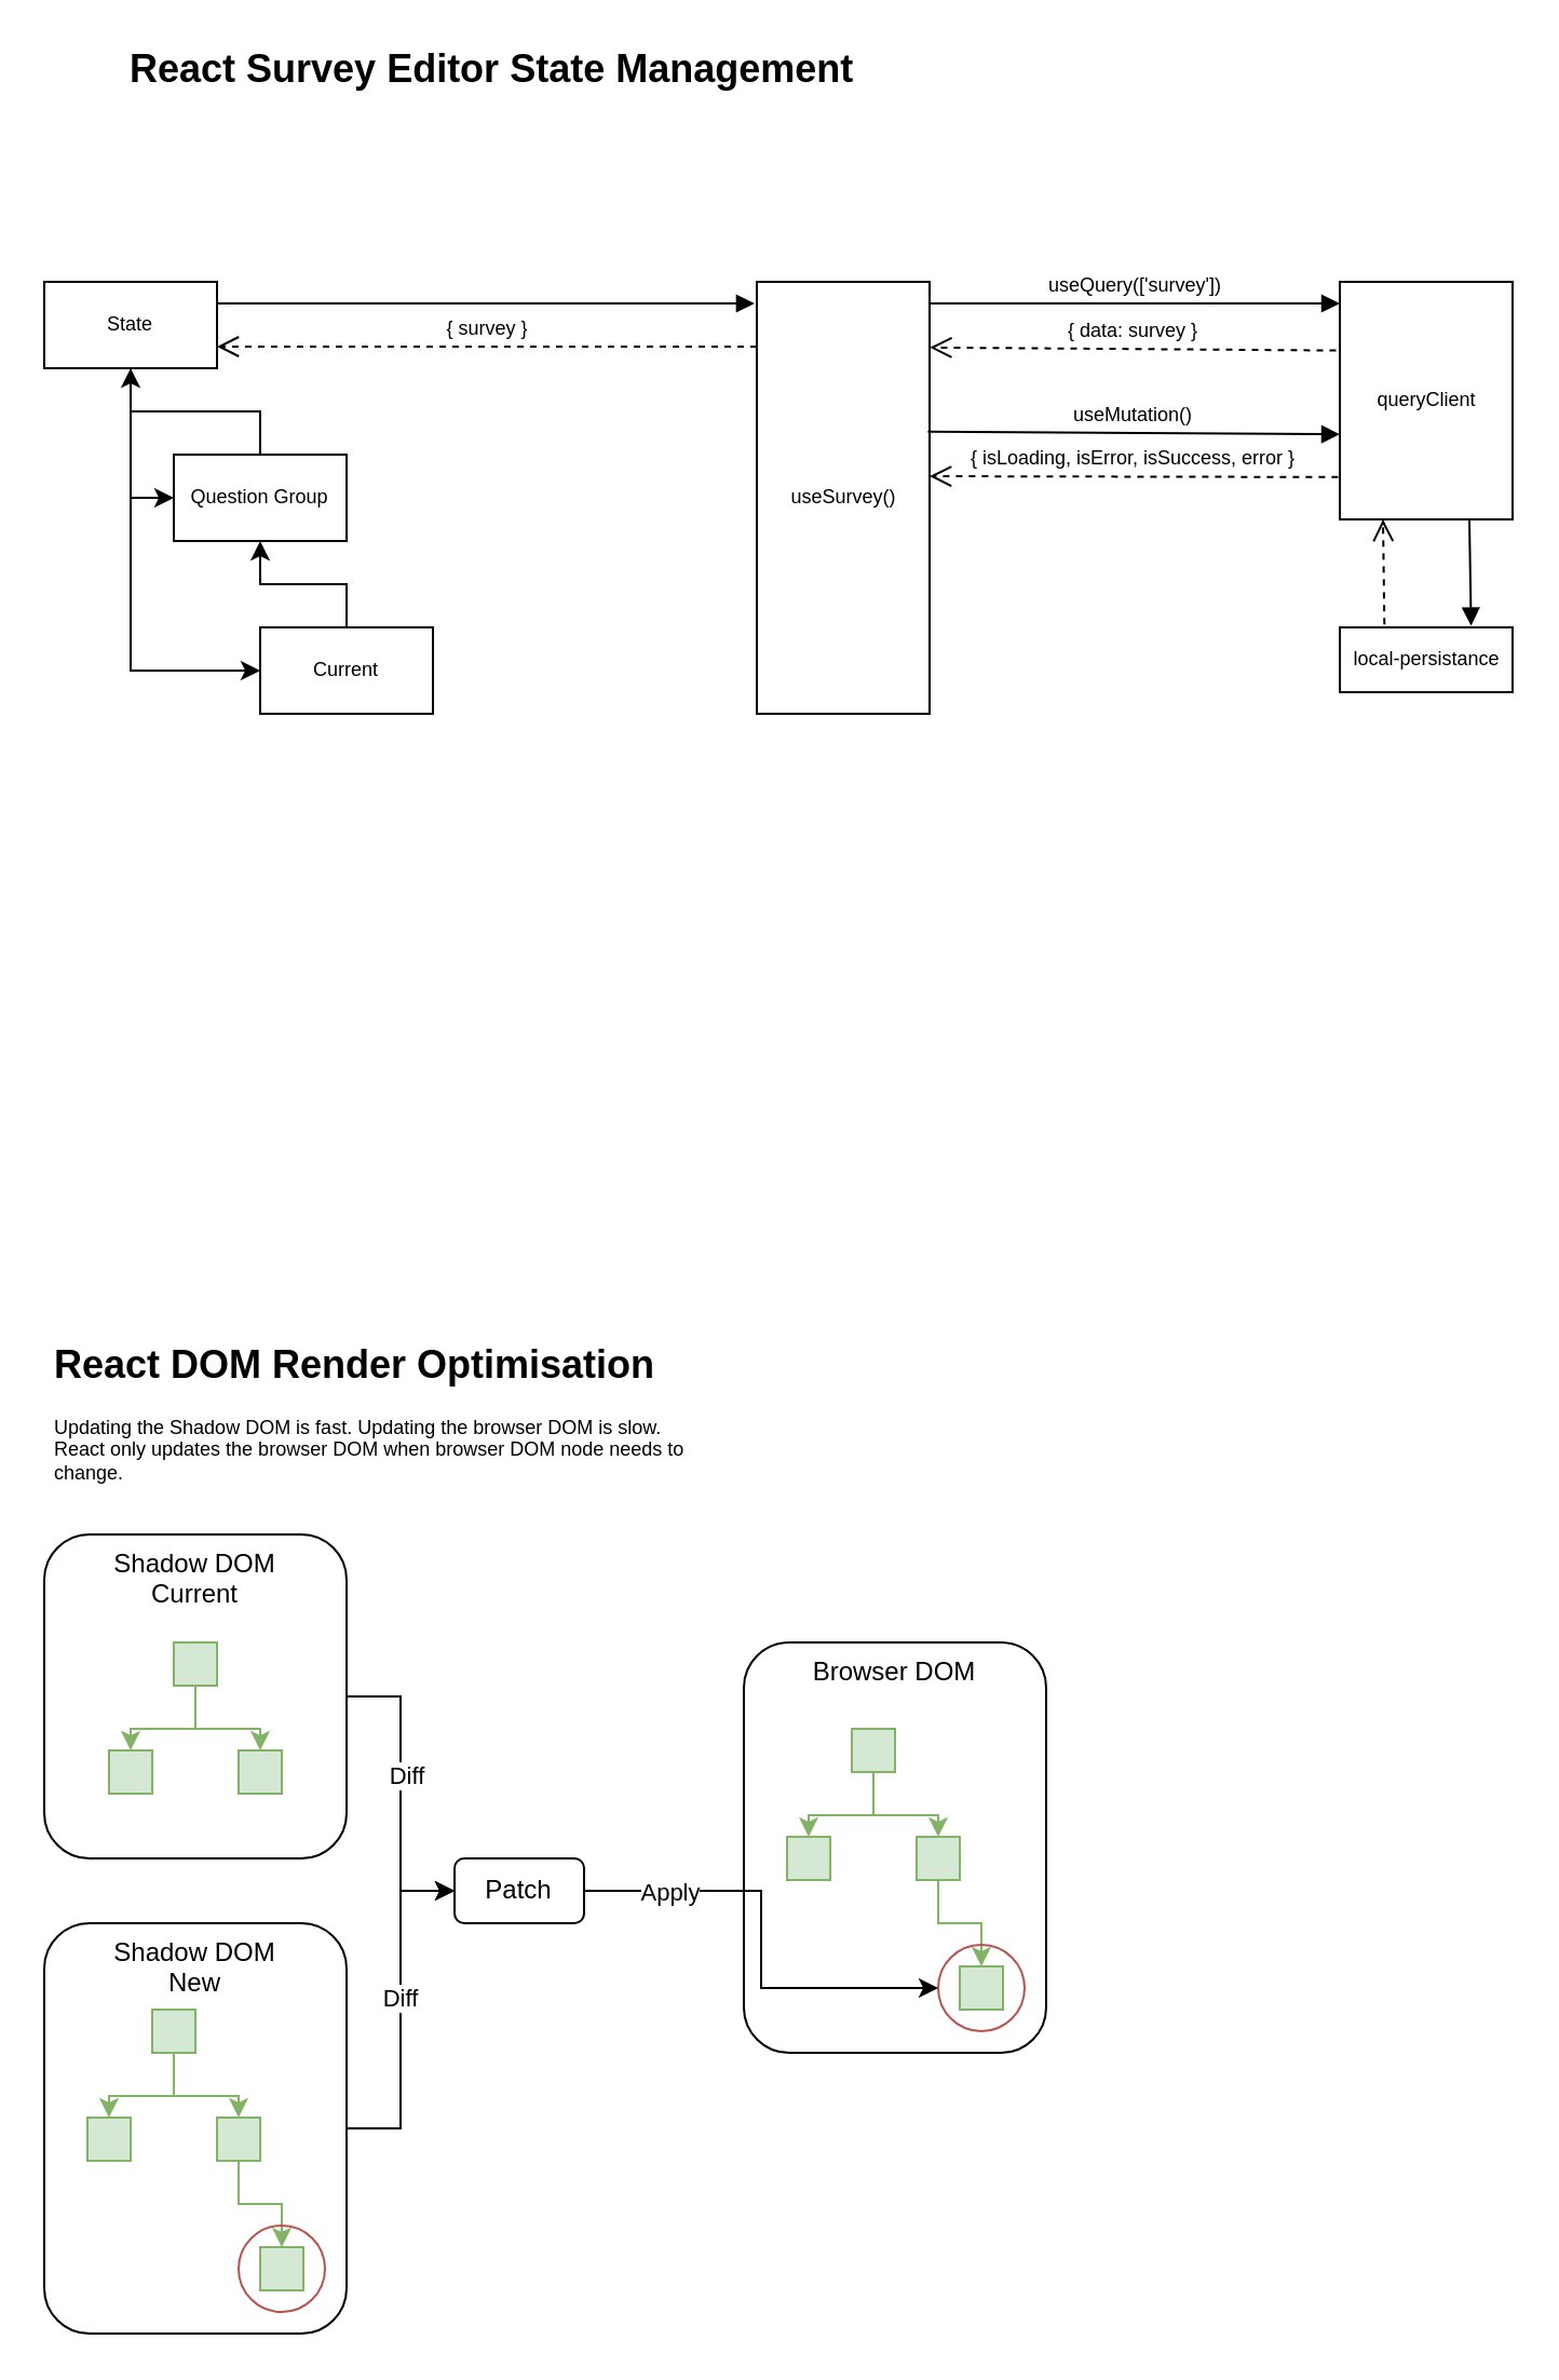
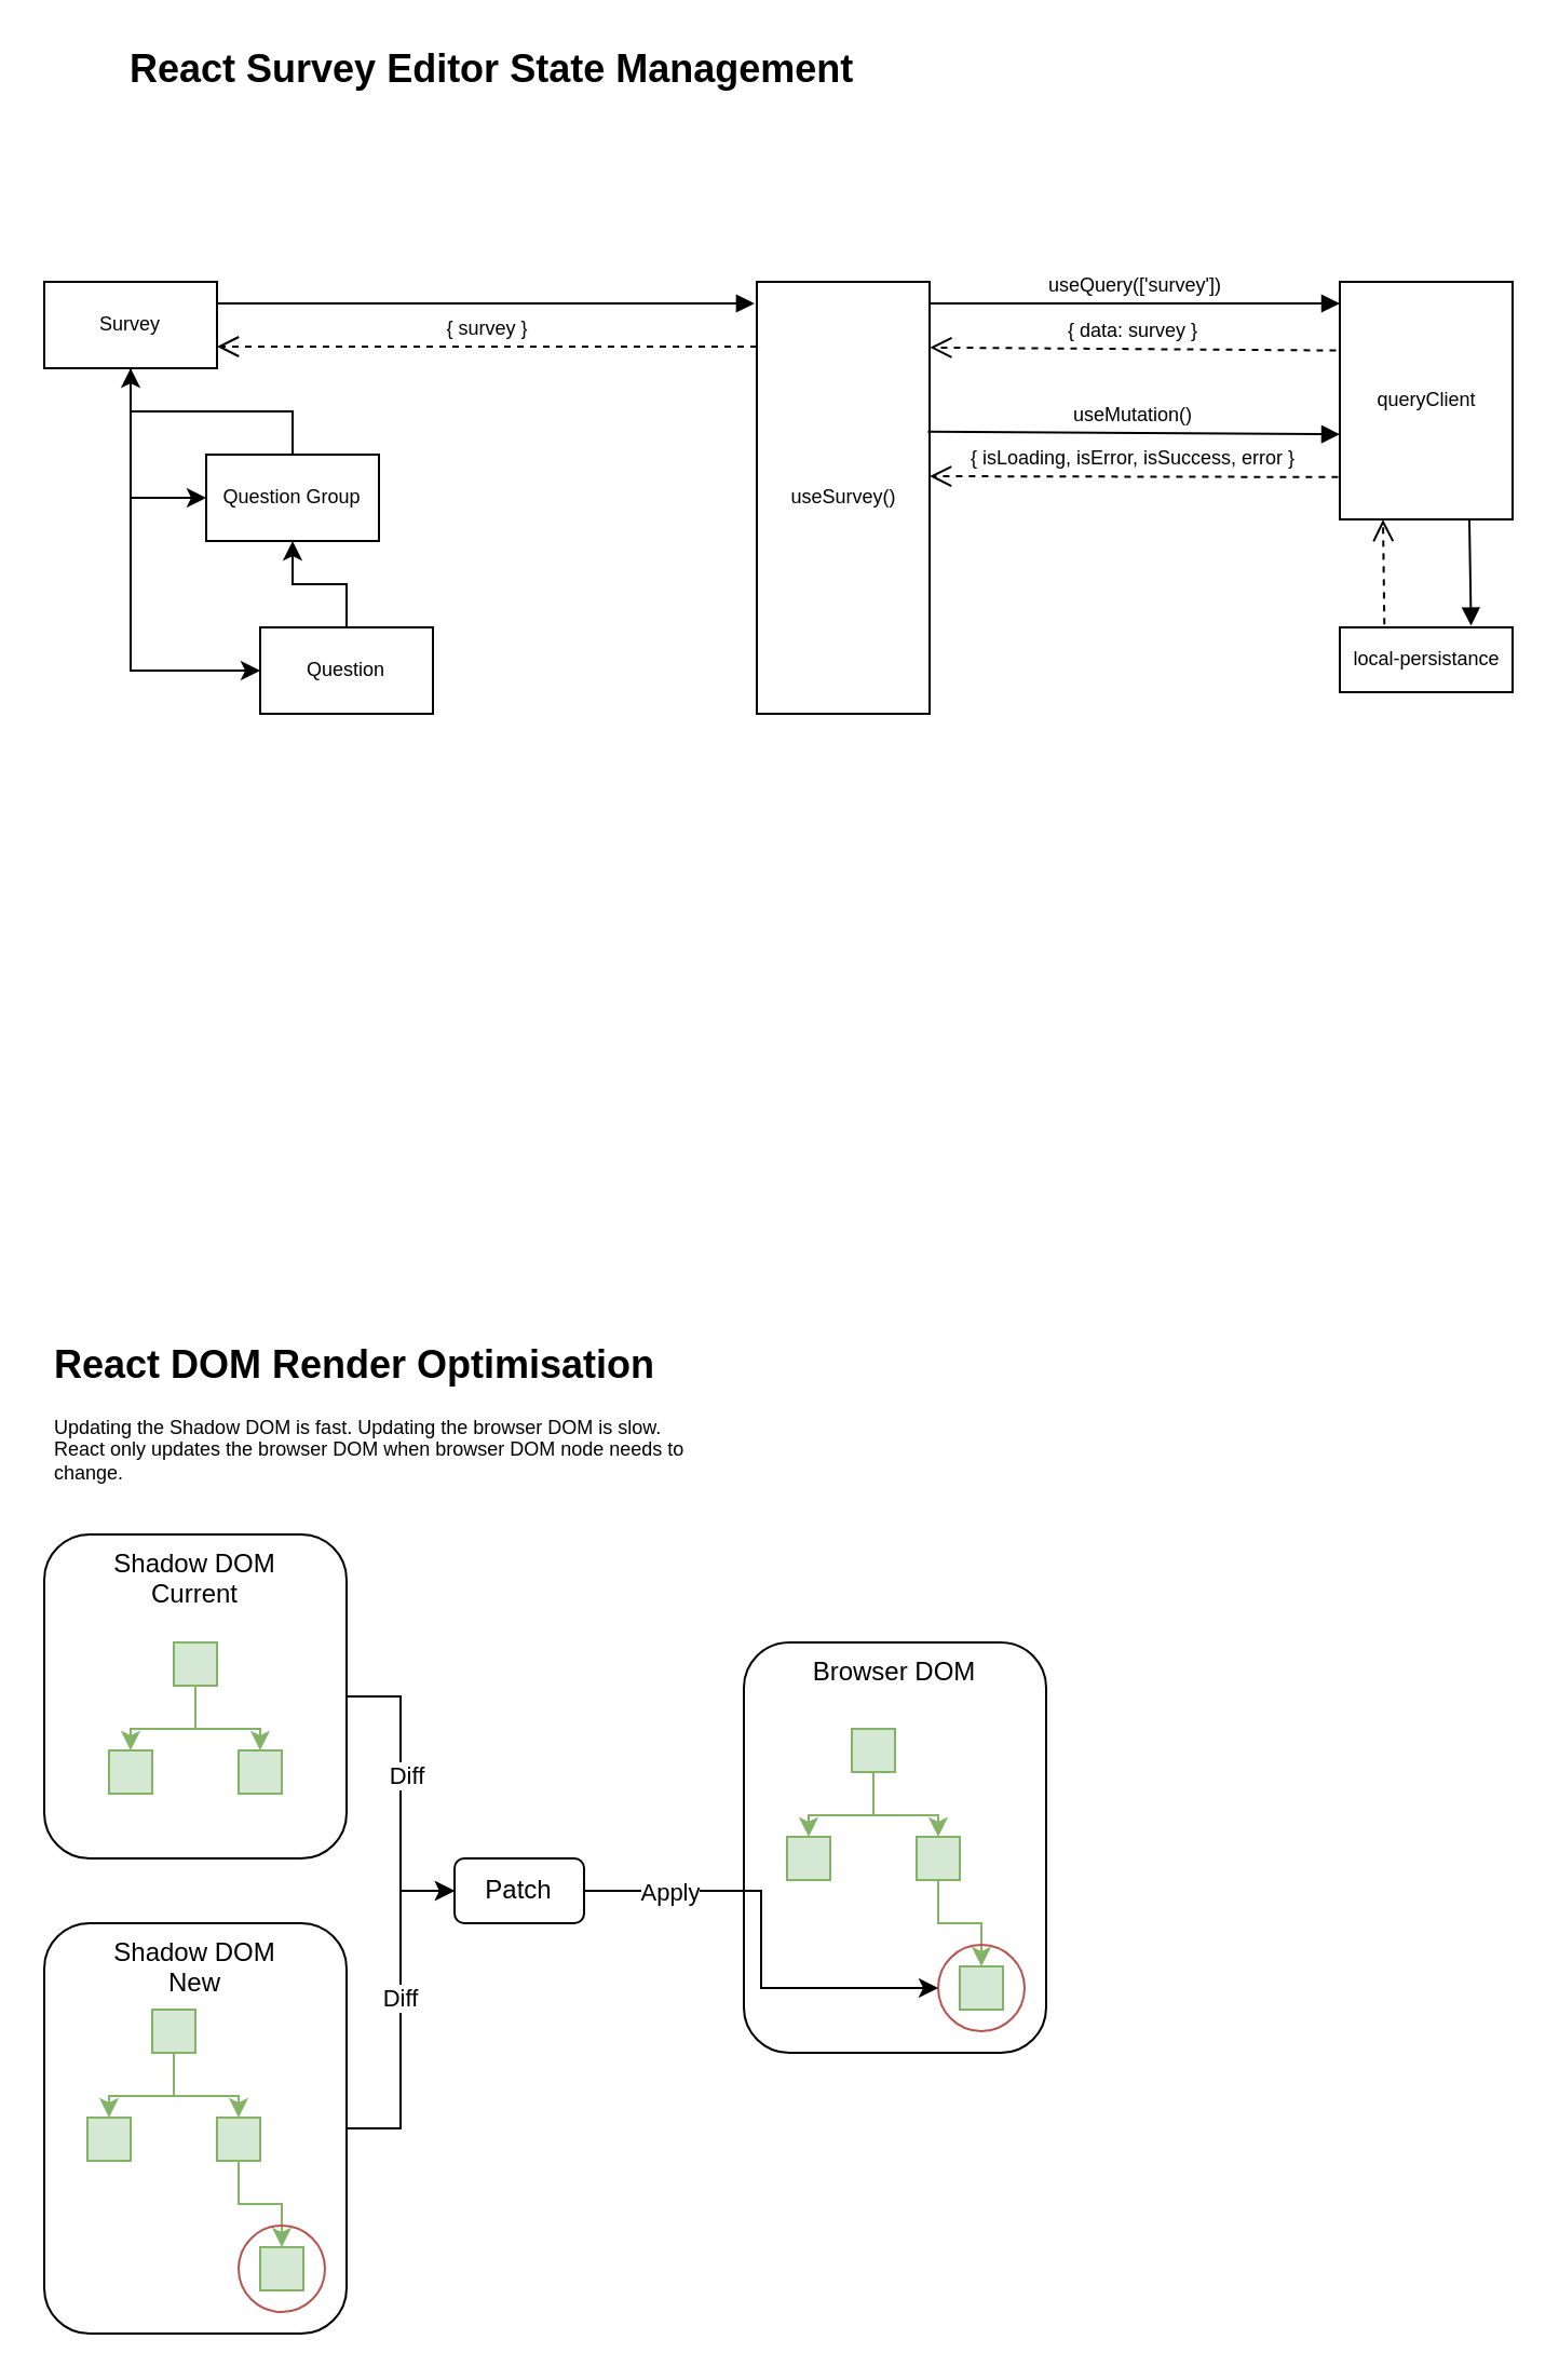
- <mxCell id="37" value="State" style="rounded=0;whiteSpace=wrap;html=1;fontSize=9;fontColor=#000000;fillColor=none;" parent="1" vertex="1"><mxGeometry x="20" y="130" width="80" height="40" as="geometry" /></mxCell>
+ <mxCell id="37" value="Survey" style="rounded=0;whiteSpace=wrap;html=1;fontSize=9;fontColor=#000000;fillColor=none;" parent="1" vertex="1"><mxGeometry x="20" y="130" width="80" height="40" as="geometry" /></mxCell>
- <mxCell id="39" value="Question Group" style="rounded=0;whiteSpace=wrap;html=1;fontSize=9;fontColor=#000000;fillColor=none;" parent="1" vertex="1"><mxGeometry x="80" y="210" width="80" height="40" as="geometry" /></mxCell>
+ <mxCell id="39" value="Question Group" style="rounded=0;whiteSpace=wrap;html=1;fontSize=9;fontColor=#000000;fillColor=none;" parent="1" vertex="1"><mxGeometry x="95" y="210" width="80" height="40" as="geometry" /></mxCell>
- <mxCell id="41" value="Current" style="rounded=0;whiteSpace=wrap;html=1;fontSize=9;fontColor=#000000;fillColor=none;" parent="1" vertex="1"><mxGeometry x="120" y="290" width="80" height="40" as="geometry" /></mxCell>
+ <mxCell id="41" value="Question" style="rounded=0;whiteSpace=wrap;html=1;fontSize=9;fontColor=#000000;fillColor=none;" parent="1" vertex="1"><mxGeometry x="120" y="290" width="80" height="40" as="geometry" /></mxCell>
